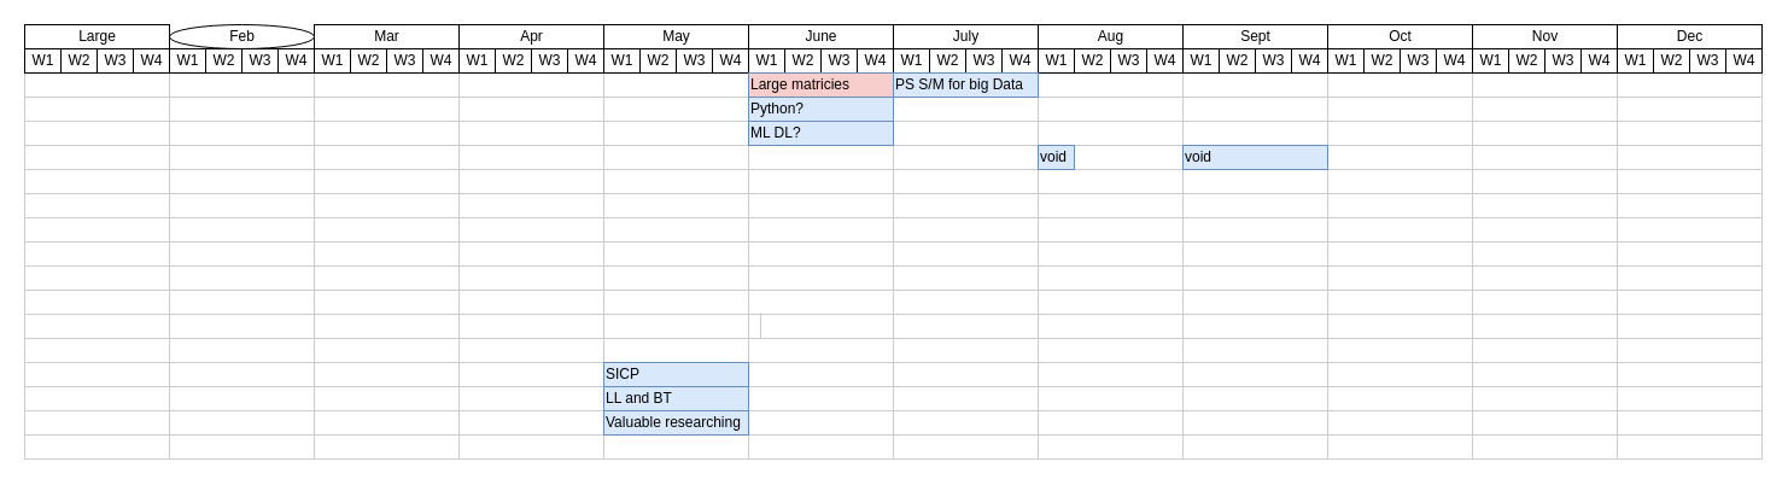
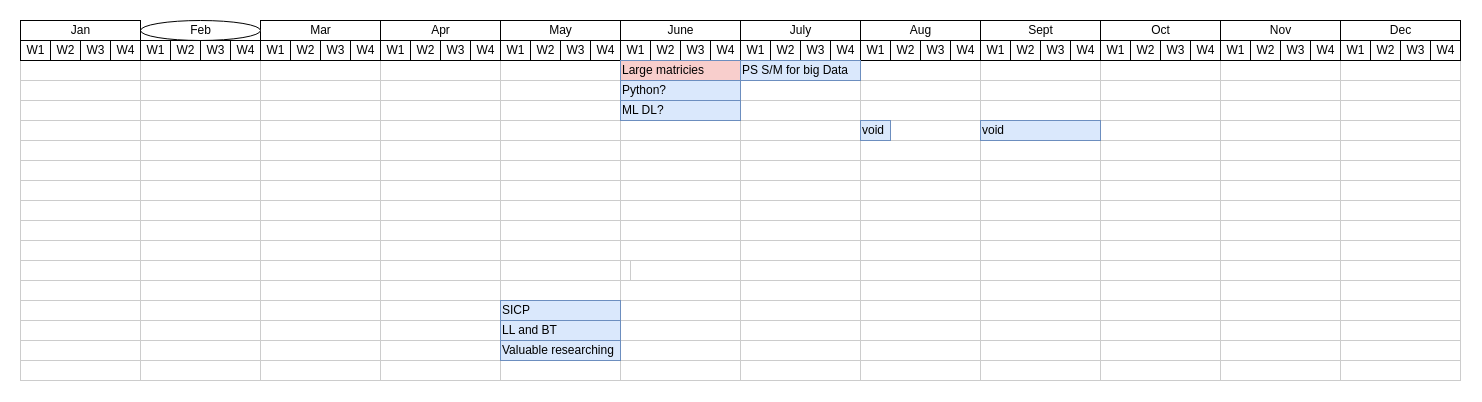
- <mxCell id="13" value="Large" style="strokeWidth=1;fontStyle=0;html=1;" parent="1" vertex="1"><mxGeometry x="20" y="20" width="120" height="20" as="geometry" /></mxCell>
+ <mxCell id="13" value="Jan" style="strokeWidth=1;fontStyle=0;html=1;" parent="1" vertex="1"><mxGeometry x="20" y="20" width="120" height="20" as="geometry" /></mxCell>
